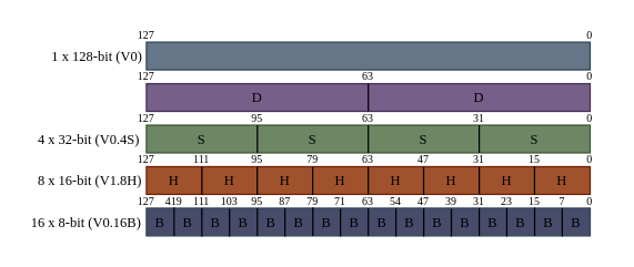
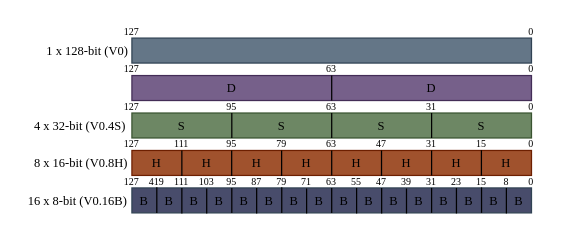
- <mxCell id="19" value="8 x 16-bit (V1.8H)" style="text;html=1;strokeColor=none;fillColor=none;align=left;verticalAlign=middle;whiteSpace=wrap;rounded=0;fontSize=10;fontFamily=Computer Modern;" vertex="1" parent="1"><mxGeometry x="25" y="122.5" width="90" height="15" as="geometry" /></mxCell>
+ <mxCell id="19" value="8 x 16-bit (V0.8H)" style="text;html=1;strokeColor=none;fillColor=none;align=left;verticalAlign=middle;whiteSpace=wrap;rounded=0;fontSize=10;fontFamily=Computer Modern;" vertex="1" parent="1"><mxGeometry x="25" y="122.5" width="90" height="15" as="geometry" /></mxCell>
- <mxCell id="53" value="54" style="text;html=1;strokeColor=none;fillColor=none;align=center;verticalAlign=middle;whiteSpace=wrap;rounded=0;fontSize=8;fontFamily=Source Code Pro;" vertex="1" parent="1"><mxGeometry x="275" y="140" width="20" height="10" as="geometry" /></mxCell>
+ <mxCell id="53" value="55" style="text;html=1;strokeColor=none;fillColor=none;align=center;verticalAlign=middle;whiteSpace=wrap;rounded=0;fontSize=8;fontFamily=Source Code Pro;" vertex="1" parent="1"><mxGeometry x="275" y="140" width="20" height="10" as="geometry" /></mxCell>
- <mxCell id="58" value="7" style="text;html=1;strokeColor=none;fillColor=none;align=center;verticalAlign=middle;whiteSpace=wrap;rounded=0;fontSize=8;fontFamily=Source Code Pro;" vertex="1" parent="1"><mxGeometry x="395" y="140" width="20" height="10" as="geometry" /></mxCell>
+ <mxCell id="58" value="8" style="text;html=1;strokeColor=none;fillColor=none;align=center;verticalAlign=middle;whiteSpace=wrap;rounded=0;fontSize=8;fontFamily=Source Code Pro;" vertex="1" parent="1"><mxGeometry x="395" y="140" width="20" height="10" as="geometry" /></mxCell>
